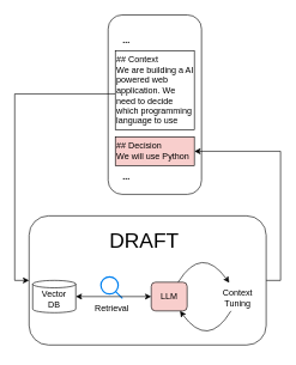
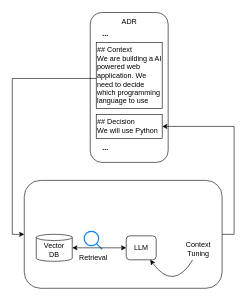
+ <mxCell id="18" value="ADR" style="text;html=1;align=center;verticalAlign=middle;resizable=0;points=[];autosize=1;strokeColor=none;fillColor=none;" vertex="1" parent="1"><mxGeometry x="190" y="20" width="50" height="30" as="geometry" /></mxCell>
- <mxCell id="15" value="## Decision&lt;div&gt;We will use Python&lt;/div&gt;" style="rounded=0;whiteSpace=wrap;html=1;align=left;fillColor=#f8cecc;" vertex="1" parent="1"><mxGeometry x="160" y="190" width="110" height="40" as="geometry" /></mxCell>
+ <mxCell id="15" value="## Decision&lt;div&gt;We will use Python&lt;/div&gt;" style="rounded=0;whiteSpace=wrap;html=1;align=left;" vertex="1" parent="1"><mxGeometry x="160" y="190" width="110" height="40" as="geometry" /></mxCell>
- <mxCell id="12" value="&lt;font style=&quot;font-size: 29px;&quot;&gt;DRAFT&lt;/font&gt;" style="text;html=1;align=center;verticalAlign=middle;resizable=0;points=[];autosize=1;strokeColor=none;fillColor=none;" vertex="1" parent="1"><mxGeometry x="140" y="310" width="120" height="50" as="geometry" /></mxCell>
- <mxCell id="10" value="" style="endArrow=classic;html=1;rounded=0;entryX=0.311;entryY=-0.044;entryDx=0;entryDy=0;entryPerimeter=0;exitX=0.75;exitY=0;exitDx=0;exitDy=0;curved=1;" edge="1" parent="1" source="5" target="6"><mxGeometry width="50" height="50" relative="1" as="geometry"><mxPoint x="150" y="440" as="sourcePoint" /><mxPoint x="200" y="390" as="targetPoint" /><Array as="points"><mxPoint x="280" y="340" /></Array></mxGeometry></mxCell>
- <mxCell id="8" value="Vector&lt;div&gt;DB&lt;/div&gt;" style="shape=cylinder3;whiteSpace=wrap;html=1;boundedLbl=1;backgroundOutline=1;size=5.143;" vertex="1" parent="1"><mxGeometry x="45" y="390" width="60" height="45" as="geometry" /></mxCell>
+ <mxCell id="8" value="Vector&lt;div&gt;DB&lt;/div&gt;" style="shape=cylinder3;whiteSpace=wrap;html=1;boundedLbl=1;backgroundOutline=1;size=5.143;" vertex="1" parent="1"><mxGeometry x="60" y="390" width="60" height="45" as="geometry" /></mxCell>
- <mxCell id="5" value="LLM" style="rounded=1;whiteSpace=wrap;html=1;fillColor=#f8cecc;" vertex="1" parent="1"><mxGeometry x="210" y="392.5" width="50" height="40" as="geometry" /></mxCell>
+ <mxCell id="5" value="LLM" style="rounded=1;whiteSpace=wrap;html=1;" vertex="1" parent="1"><mxGeometry x="210" y="392.5" width="50" height="40" as="geometry" /></mxCell>
